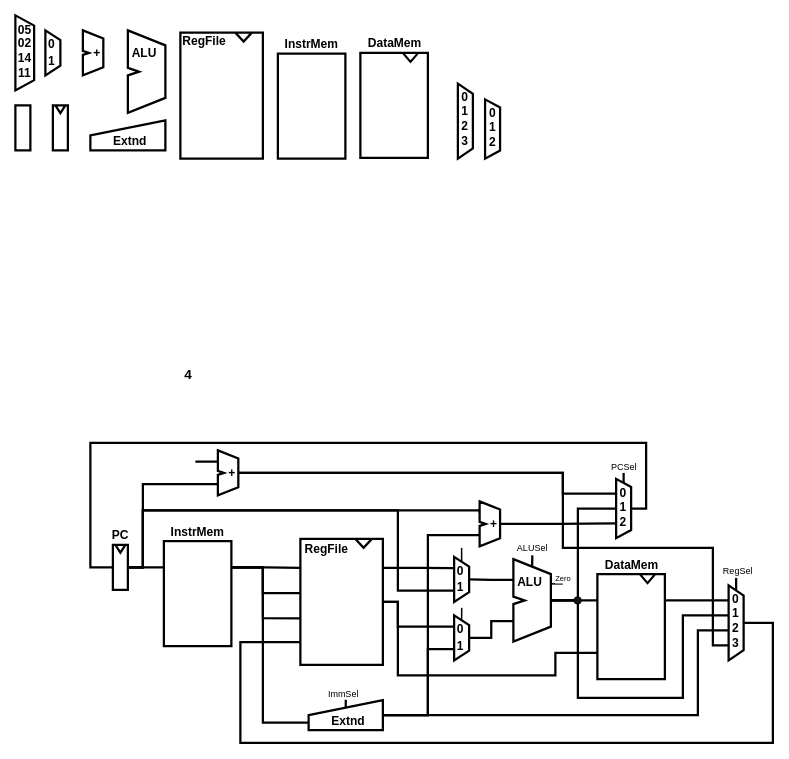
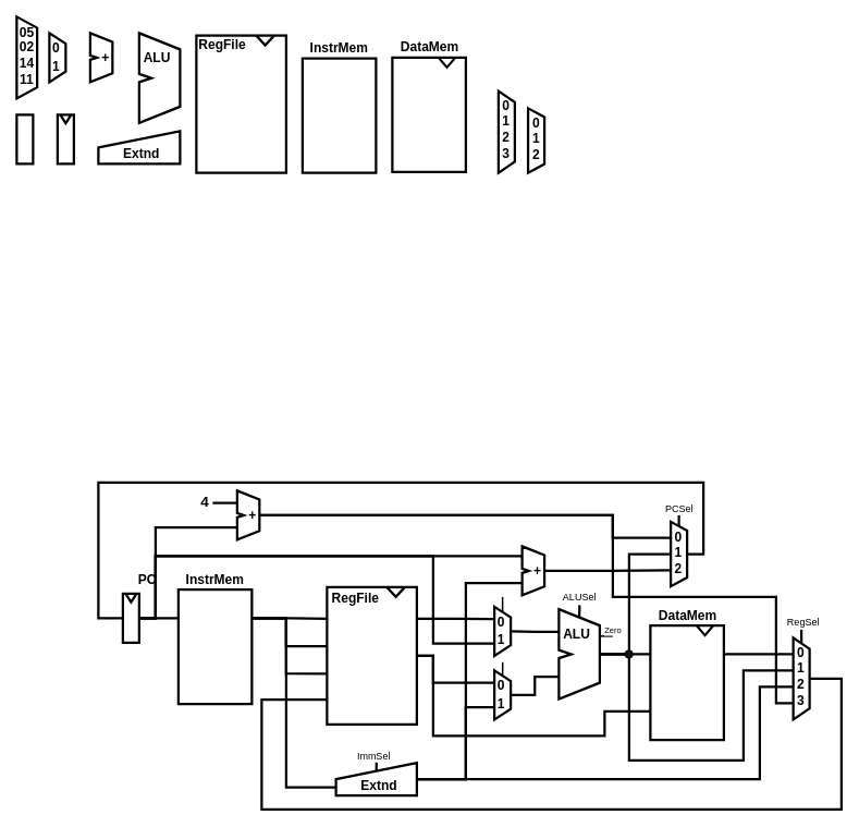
- <mxCell id="93" value="&lt;b&gt;&lt;font style=&quot;font-size: 18px;&quot;&gt;4&lt;/font&gt;&lt;/b&gt;" style="text;html=1;align=center;verticalAlign=middle;resizable=0;points=[];autosize=1;strokeColor=none;fillColor=none;fontSize=12;fontFamily=Helvetica;fontColor=default;" vertex="1" parent="1"><mxGeometry x="235" y="479" width="30" height="40" as="geometry" /></mxCell>
+ <mxCell id="93" value="&lt;b&gt;&lt;font style=&quot;font-size: 18px;&quot;&gt;4&lt;/font&gt;&lt;/b&gt;" style="text;html=1;align=center;verticalAlign=middle;resizable=0;points=[];autosize=1;strokeColor=none;fillColor=none;fontSize=12;fontFamily=Helvetica;fontColor=default;" vertex="1" parent="1"><mxGeometry x="235" y="594" width="30" height="40" as="geometry" /></mxCell>
- <mxCell id="116" value="&lt;b&gt;PC&lt;/b&gt;" style="text;html=1;strokeColor=none;fillColor=none;align=center;verticalAlign=middle;whiteSpace=wrap;rounded=0;points=[];fontSize=16;" vertex="1" parent="1"><mxGeometry x="149.54" y="706" width="20.46" height="14" as="geometry" /></mxCell>
+ <mxCell id="116" value="&lt;b&gt;PC&lt;/b&gt;" style="text;html=1;strokeColor=none;fillColor=none;align=center;verticalAlign=middle;whiteSpace=wrap;rounded=0;points=[];fontSize=16;" vertex="1" parent="1"><mxGeometry x="169.54" y="701" width="20.46" height="14" as="geometry" /></mxCell>
